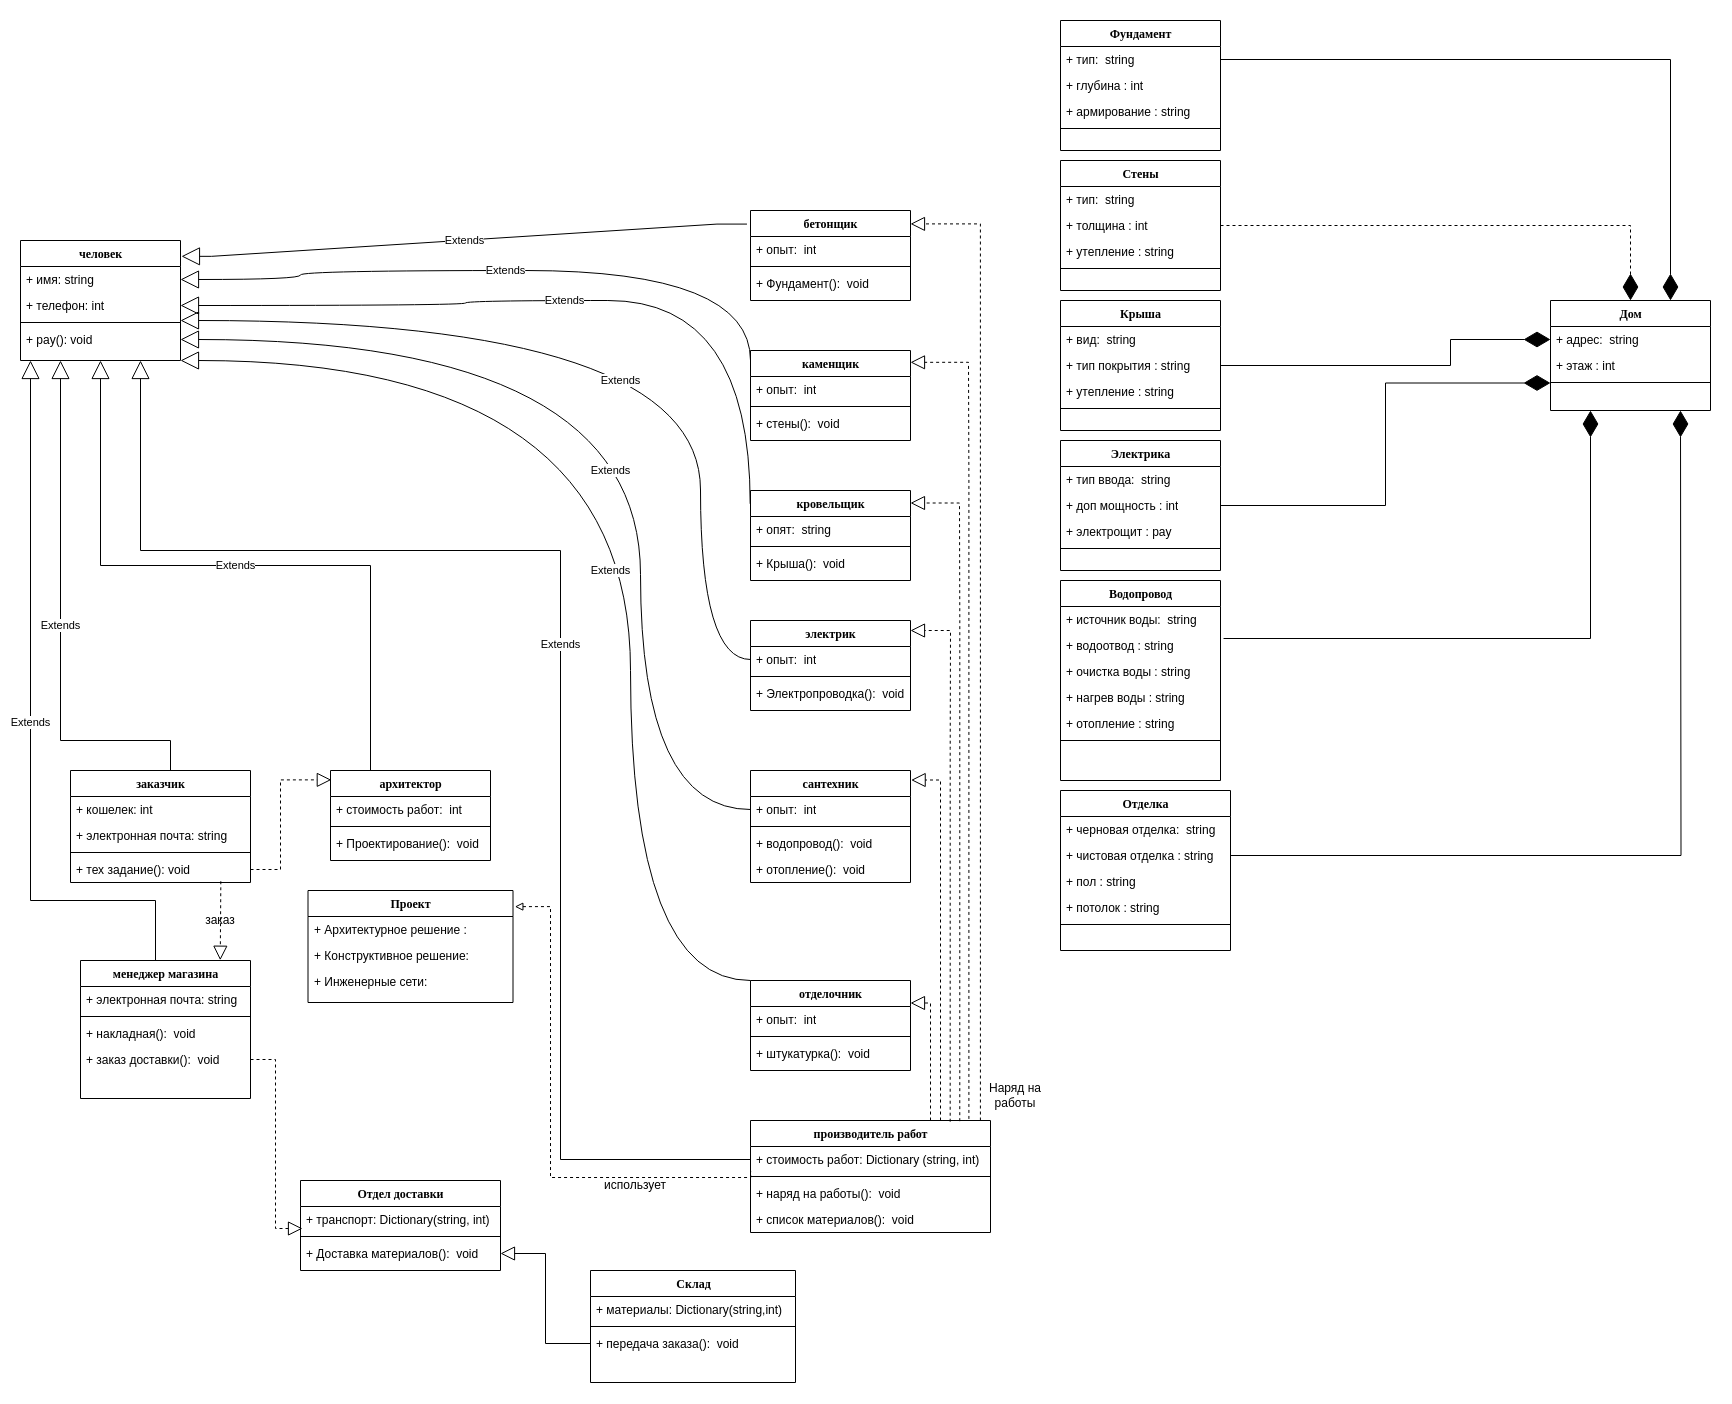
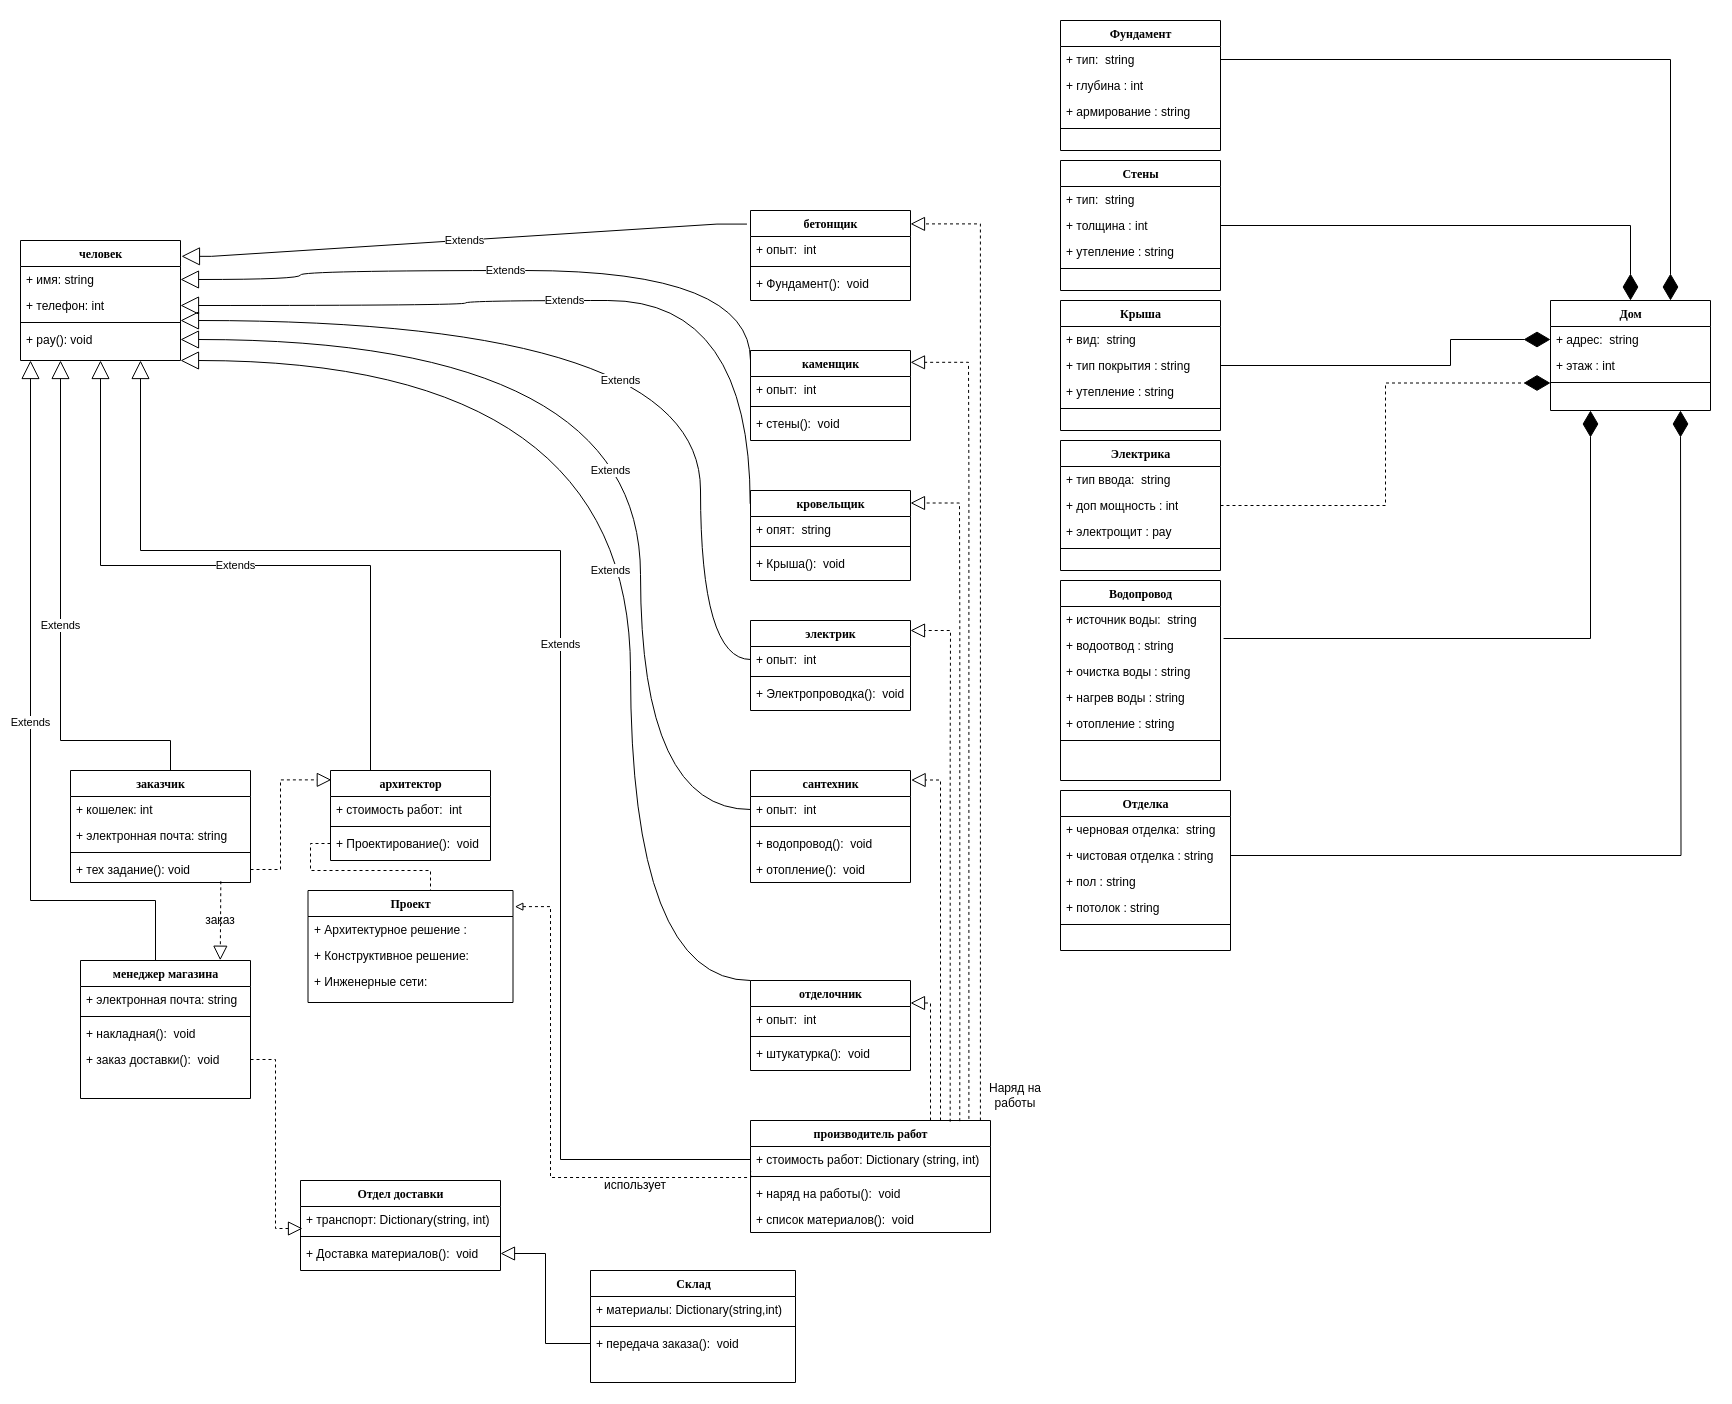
- <mxCell id="107" value="" style="endArrow=diamondThin;endFill=1;endSize=24;html=1;rounded=0;edgeStyle=orthogonalEdgeStyle;exitX=1;exitY=0.5;exitDx=0;exitDy=0;entryX=0.5;entryY=0;entryDx=0;entryDy=0;dashed=1;" parent="1" source="70" target="59" edge="1"><mxGeometry width="160" relative="1" as="geometry"><mxPoint x="1240" y="79" as="sourcePoint" /><mxPoint x="1360" y="79" as="targetPoint" /></mxGeometry></mxCell>
+ <mxCell id="107" value="" style="endArrow=diamondThin;endFill=1;endSize=24;html=1;rounded=0;edgeStyle=orthogonalEdgeStyle;exitX=1;exitY=0.5;exitDx=0;exitDy=0;entryX=0.5;entryY=0;entryDx=0;entryDy=0;" parent="1" source="70" target="59" edge="1"><mxGeometry width="160" relative="1" as="geometry"><mxPoint x="1240" y="79" as="sourcePoint" /><mxPoint x="1360" y="79" as="targetPoint" /></mxGeometry></mxCell>
- <mxCell id="109" value="" style="endArrow=diamondThin;endFill=1;endSize=24;html=1;rounded=0;edgeStyle=orthogonalEdgeStyle;exitX=1;exitY=0.5;exitDx=0;exitDy=0;entryX=0;entryY=0.75;entryDx=0;entryDy=0;" parent="1" source="80" target="59" edge="1"><mxGeometry width="160" relative="1" as="geometry"><mxPoint x="1260" y="99" as="sourcePoint" /><mxPoint x="1380" y="99" as="targetPoint" /></mxGeometry></mxCell>
+ <mxCell id="109" value="" style="endArrow=diamondThin;endFill=1;endSize=24;html=1;rounded=0;edgeStyle=orthogonalEdgeStyle;exitX=1;exitY=0.5;exitDx=0;exitDy=0;entryX=0;entryY=0.75;entryDx=0;entryDy=0;dashed=1;" parent="1" source="80" target="59" edge="1"><mxGeometry width="160" relative="1" as="geometry"><mxPoint x="1260" y="99" as="sourcePoint" /><mxPoint x="1380" y="99" as="targetPoint" /></mxGeometry></mxCell>
+ <mxCell id="128" value="" style="endArrow=none;dashed=1;endFill=0;endSize=12;html=1;rounded=0;edgeStyle=orthogonalEdgeStyle;entryX=0.5;entryY=0;entryDx=0;entryDy=0;exitX=0;exitY=0.5;exitDx=0;exitDy=0;" edge="1" parent="1" source="15" target="124"><mxGeometry width="160" relative="1" as="geometry"><mxPoint x="270" y="1139" as="sourcePoint" /><mxPoint x="356.32" y="1053.77" as="targetPoint" /><Array as="points"><mxPoint x="310" y="843" /><mxPoint x="310" y="870" /><mxPoint x="430" y="870" /></Array></mxGeometry></mxCell>
